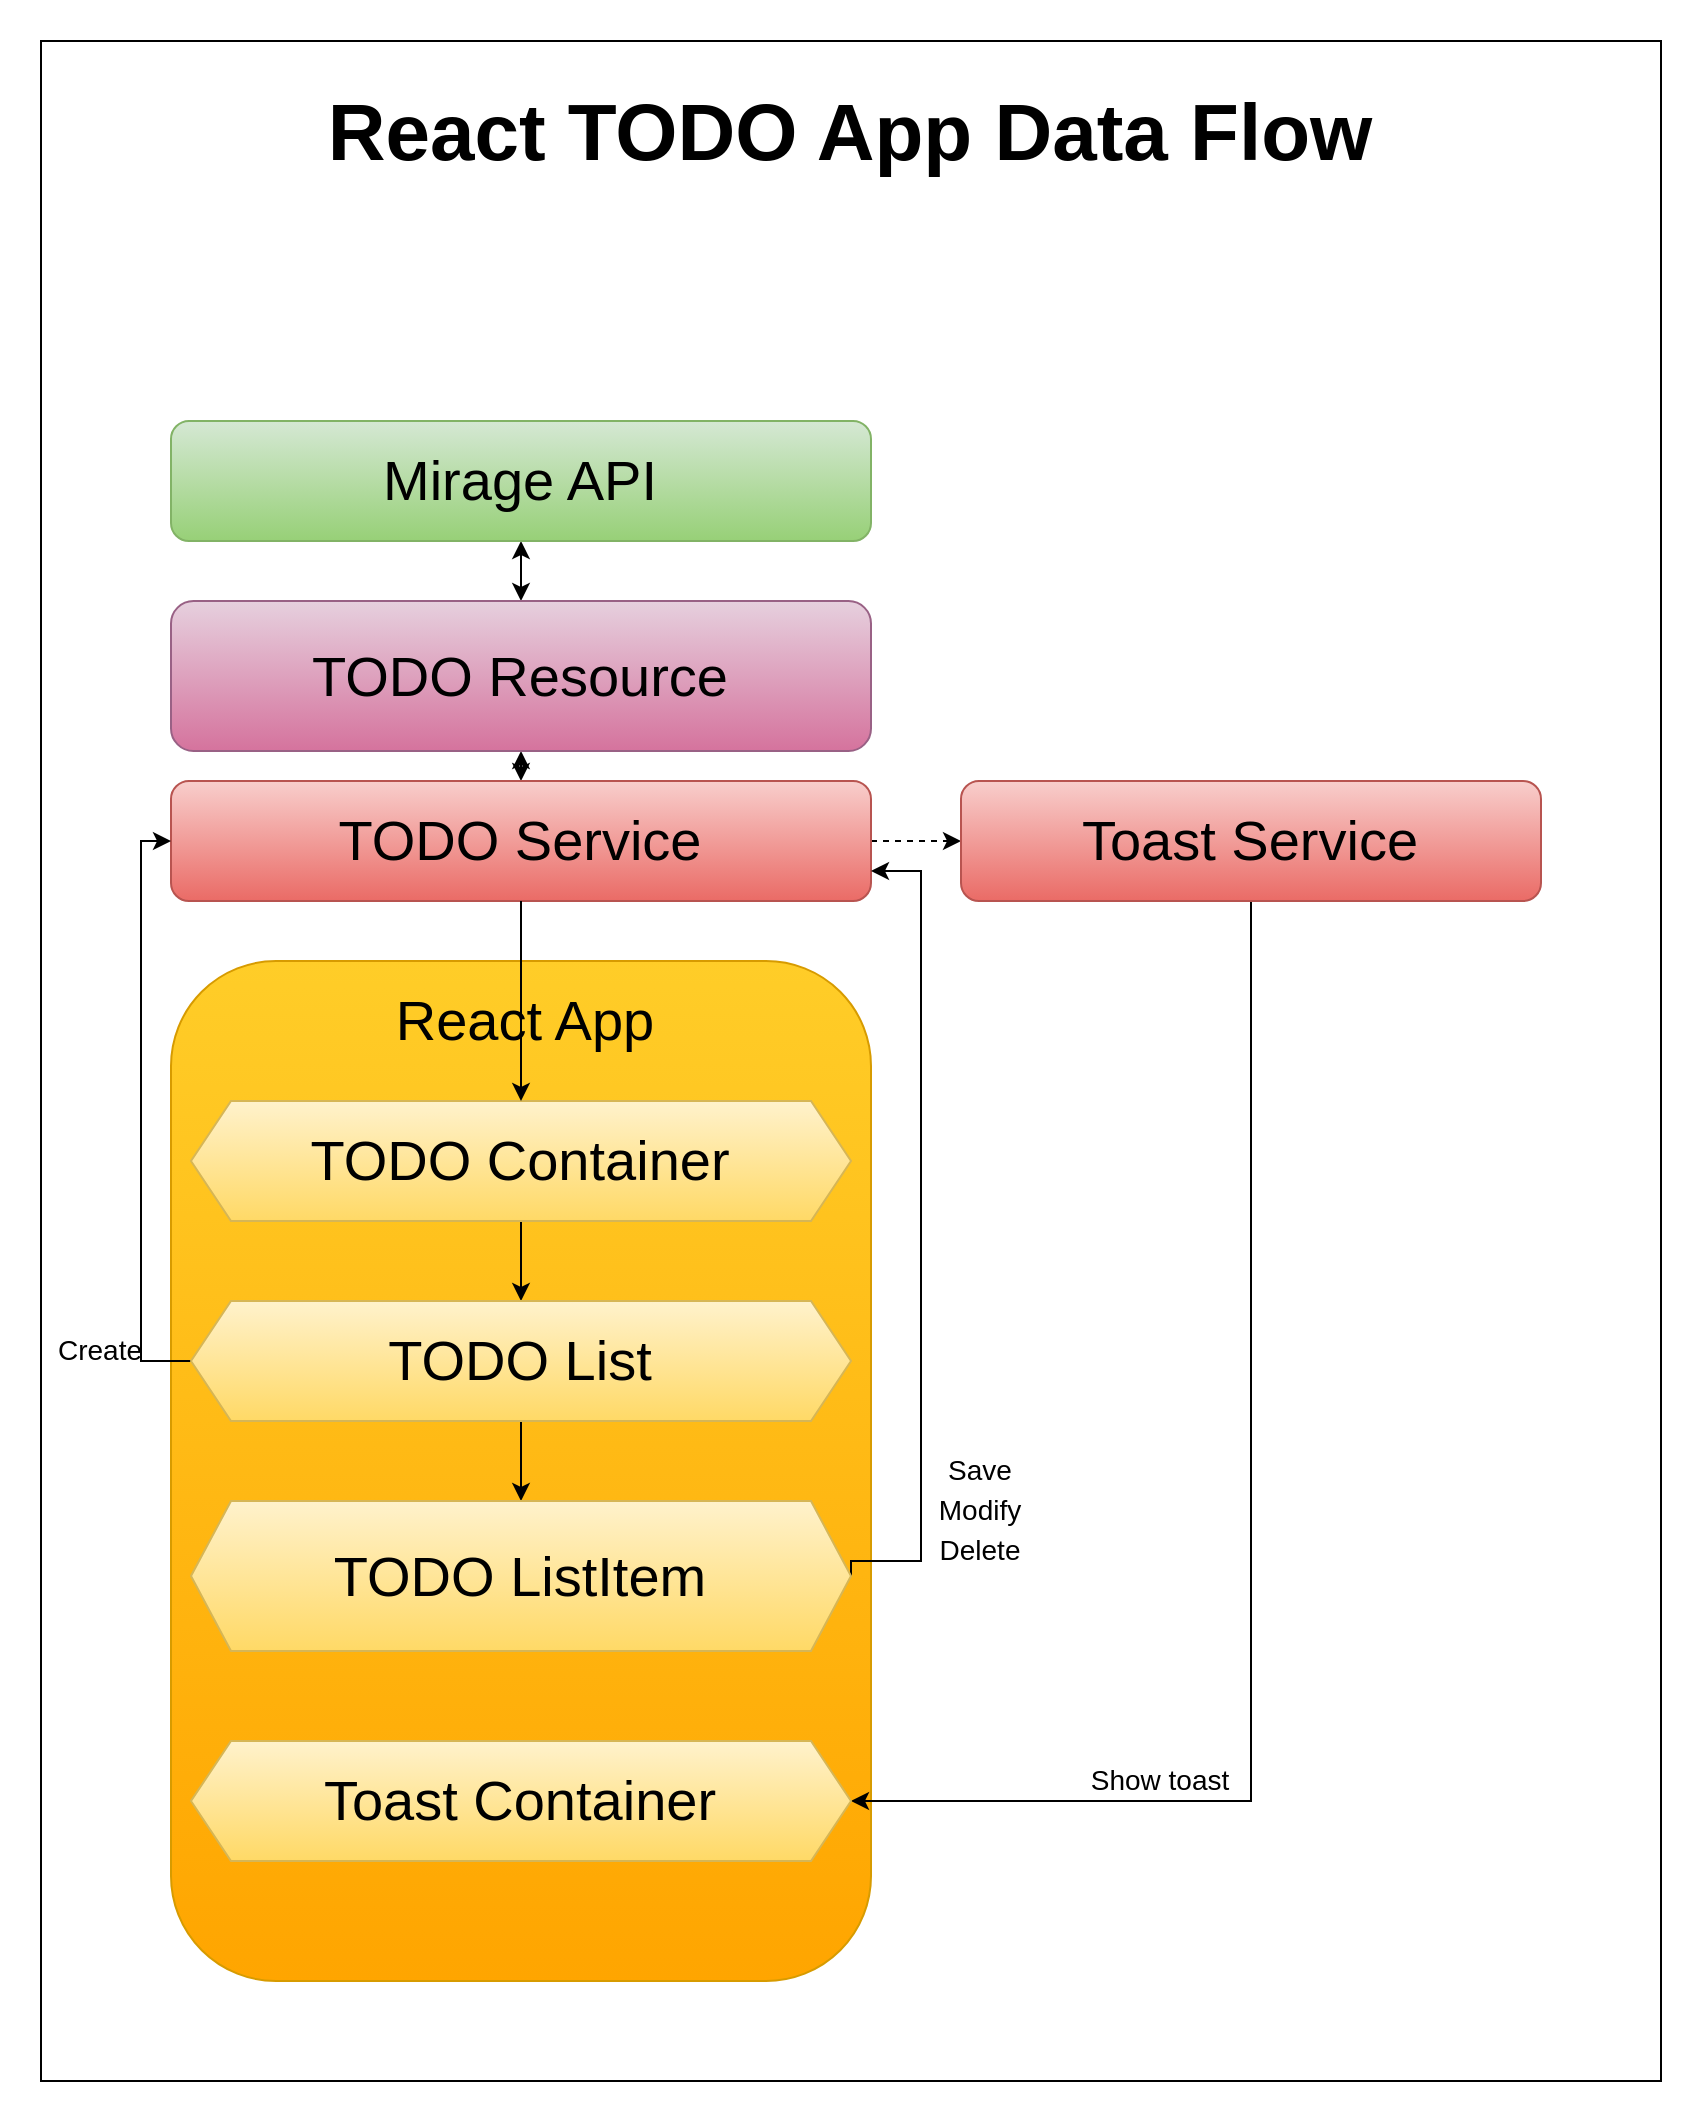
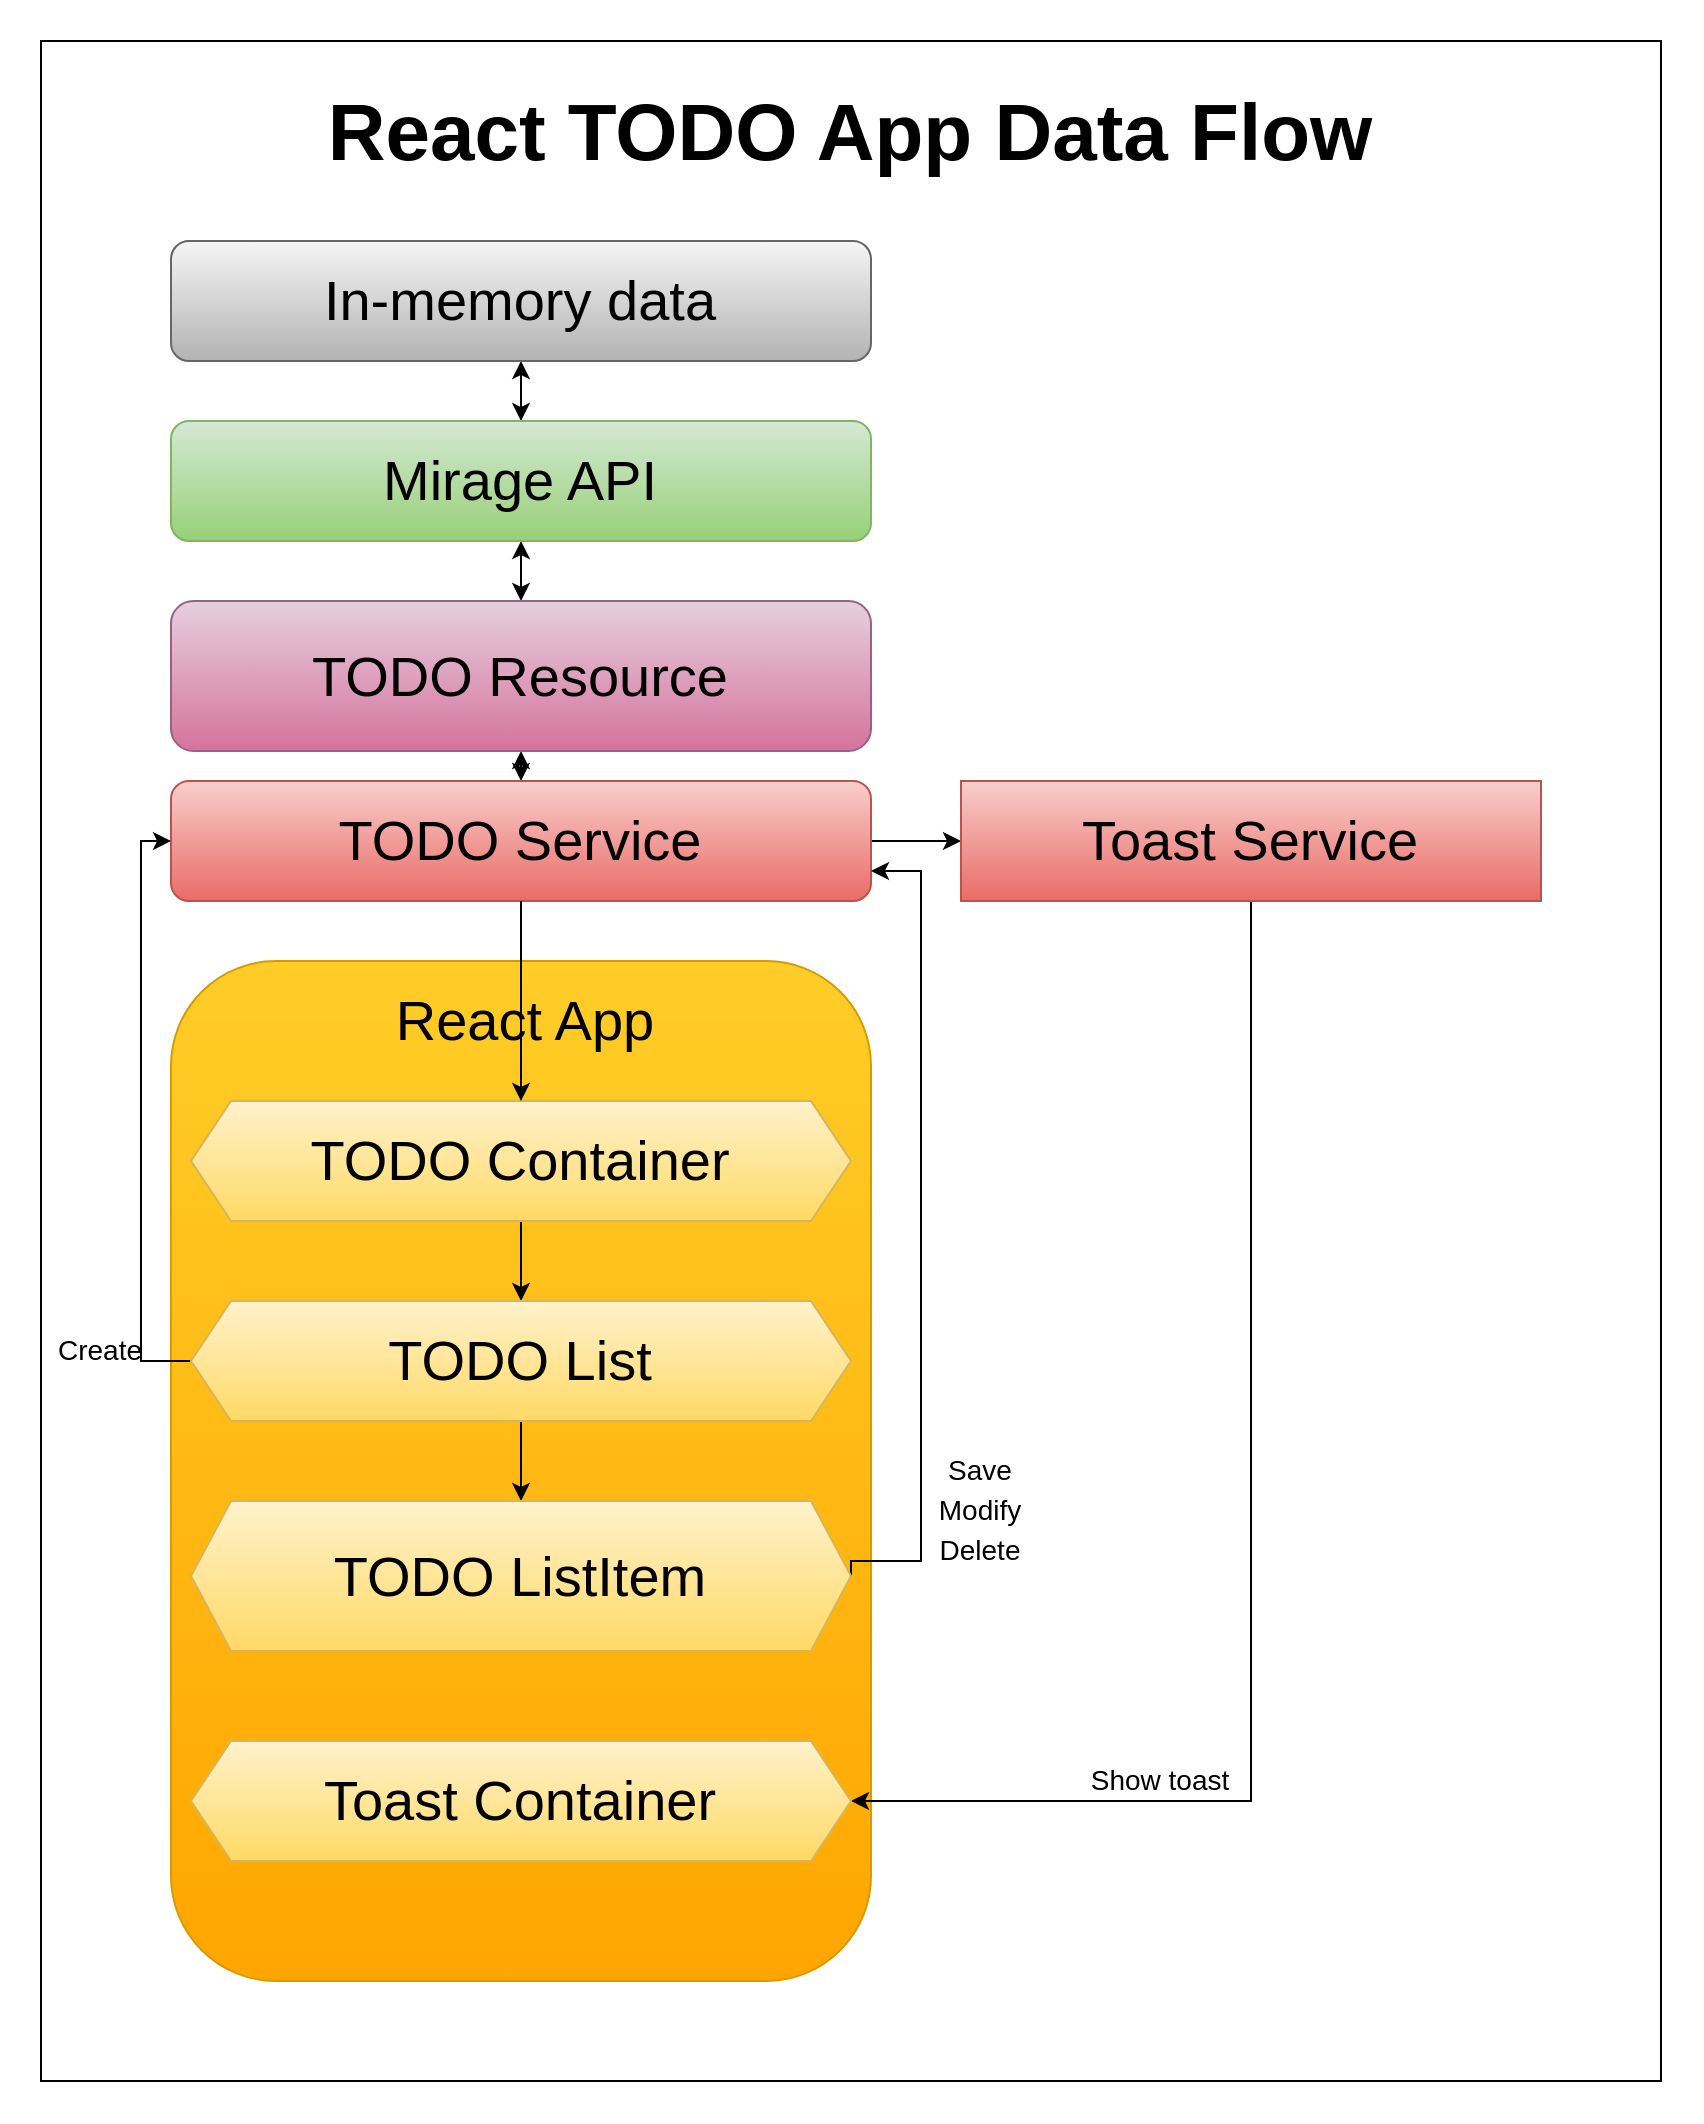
+ <mxCell id="7" value="In-memory data" style="rounded=1;whiteSpace=wrap;html=1;fontSize=28;fillColor=#f5f5f5;gradientColor=#b3b3b3;strokeColor=#666666;" vertex="1" parent="1"><mxGeometry x="85" y="120" width="350" height="60" as="geometry" /></mxCell>
+ <mxCell id="4" style="edgeStyle=orthogonalEdgeStyle;rounded=0;orthogonalLoop=1;jettySize=auto;html=1;exitX=0.5;exitY=0;exitDx=0;exitDy=0;entryX=0.5;entryY=1;entryDx=0;entryDy=0;fontSize=28;startArrow=classic;startFill=1;" edge="1" parent="1" source="6" target="7"><mxGeometry relative="1" as="geometry" /></mxCell>
- <mxCell id="10" style="edgeStyle=orthogonalEdgeStyle;rounded=0;orthogonalLoop=1;jettySize=auto;html=1;exitX=1;exitY=0.5;exitDx=0;exitDy=0;entryX=0;entryY=0.5;entryDx=0;entryDy=0;fontSize=14;startArrow=none;startFill=0;dashed=1;" edge="1" parent="1" source="11" target="27"><mxGeometry relative="1" as="geometry" /></mxCell>
+ <mxCell id="10" style="edgeStyle=orthogonalEdgeStyle;rounded=0;orthogonalLoop=1;jettySize=auto;html=1;exitX=1;exitY=0.5;exitDx=0;exitDy=0;entryX=0;entryY=0.5;entryDx=0;entryDy=0;fontSize=14;startArrow=none;startFill=0;" edge="1" parent="1" source="11" target="27"><mxGeometry relative="1" as="geometry" /></mxCell>
- <mxCell id="27" value="Toast Service" style="rounded=1;whiteSpace=wrap;html=1;fontSize=28;fillColor=#f8cecc;gradientColor=#ea6b66;strokeColor=#b85450;" vertex="1" parent="1"><mxGeometry x="480" y="390" width="290" height="60" as="geometry" /></mxCell>
+ <mxCell id="27" value="Toast Service" style="whiteSpace=wrap;html=1;fontSize=28;fillColor=#f8cecc;gradientColor=#ea6b66;strokeColor=#b85450;rounded=0;" vertex="1" parent="1"><mxGeometry x="480" y="390" width="290" height="60" as="geometry" /></mxCell>
